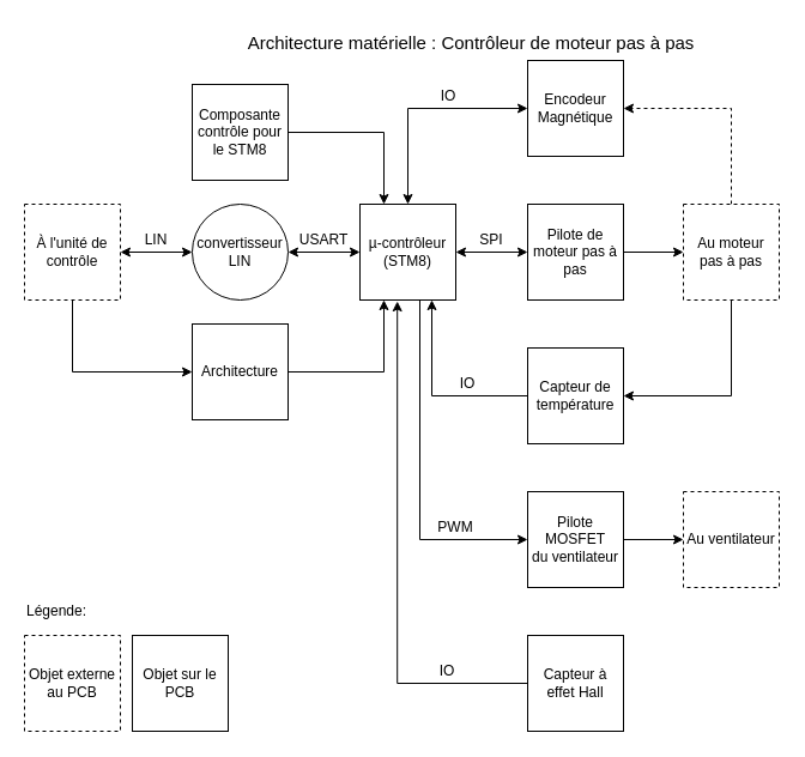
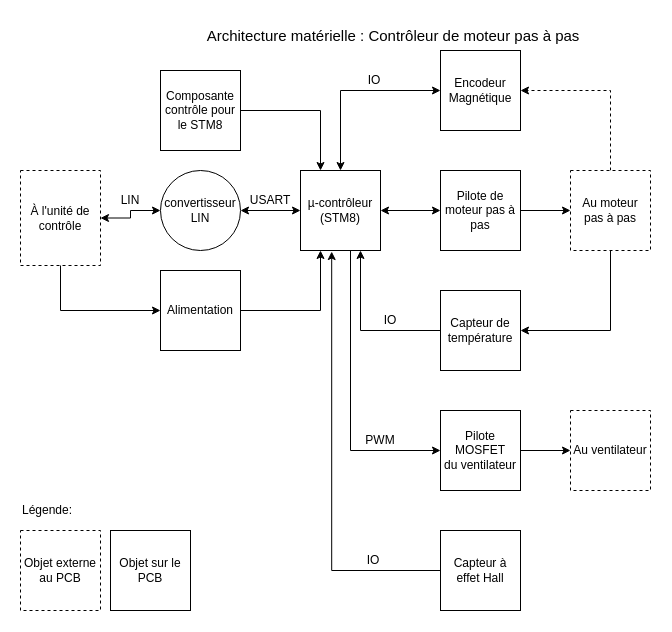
- <mxCell id="23" value="SPI" style="text;html=1;strokeColor=none;fillColor=none;align=center;verticalAlign=middle;whiteSpace=wrap;rounded=0;" parent="1" vertex="1"><mxGeometry x="390" y="190" width="40" height="20" as="geometry" /></mxCell>
- <mxCell id="8" value="À l'unité de contrôle&lt;br&gt;" style="whiteSpace=wrap;html=1;aspect=fixed;dashed=1;" parent="1" vertex="1"><mxGeometry x="20" y="170" width="80" height="80" as="geometry" /></mxCell>
+ <mxCell id="8" value="À l'unité de contrôle&lt;br&gt;" style="whiteSpace=wrap;html=1;aspect=fixed;dashed=1;" parent="1" vertex="1"><mxGeometry x="20" y="170" width="80" height="95" as="geometry" /></mxCell>
- <mxCell id="18" value="Architecture" style="whiteSpace=wrap;html=1;aspect=fixed;" parent="1" vertex="1"><mxGeometry x="160" y="270" width="80" height="80" as="geometry" /></mxCell>
+ <mxCell id="18" value="Alimentation" style="whiteSpace=wrap;html=1;aspect=fixed;" parent="1" vertex="1"><mxGeometry x="160" y="270" width="80" height="80" as="geometry" /></mxCell>
